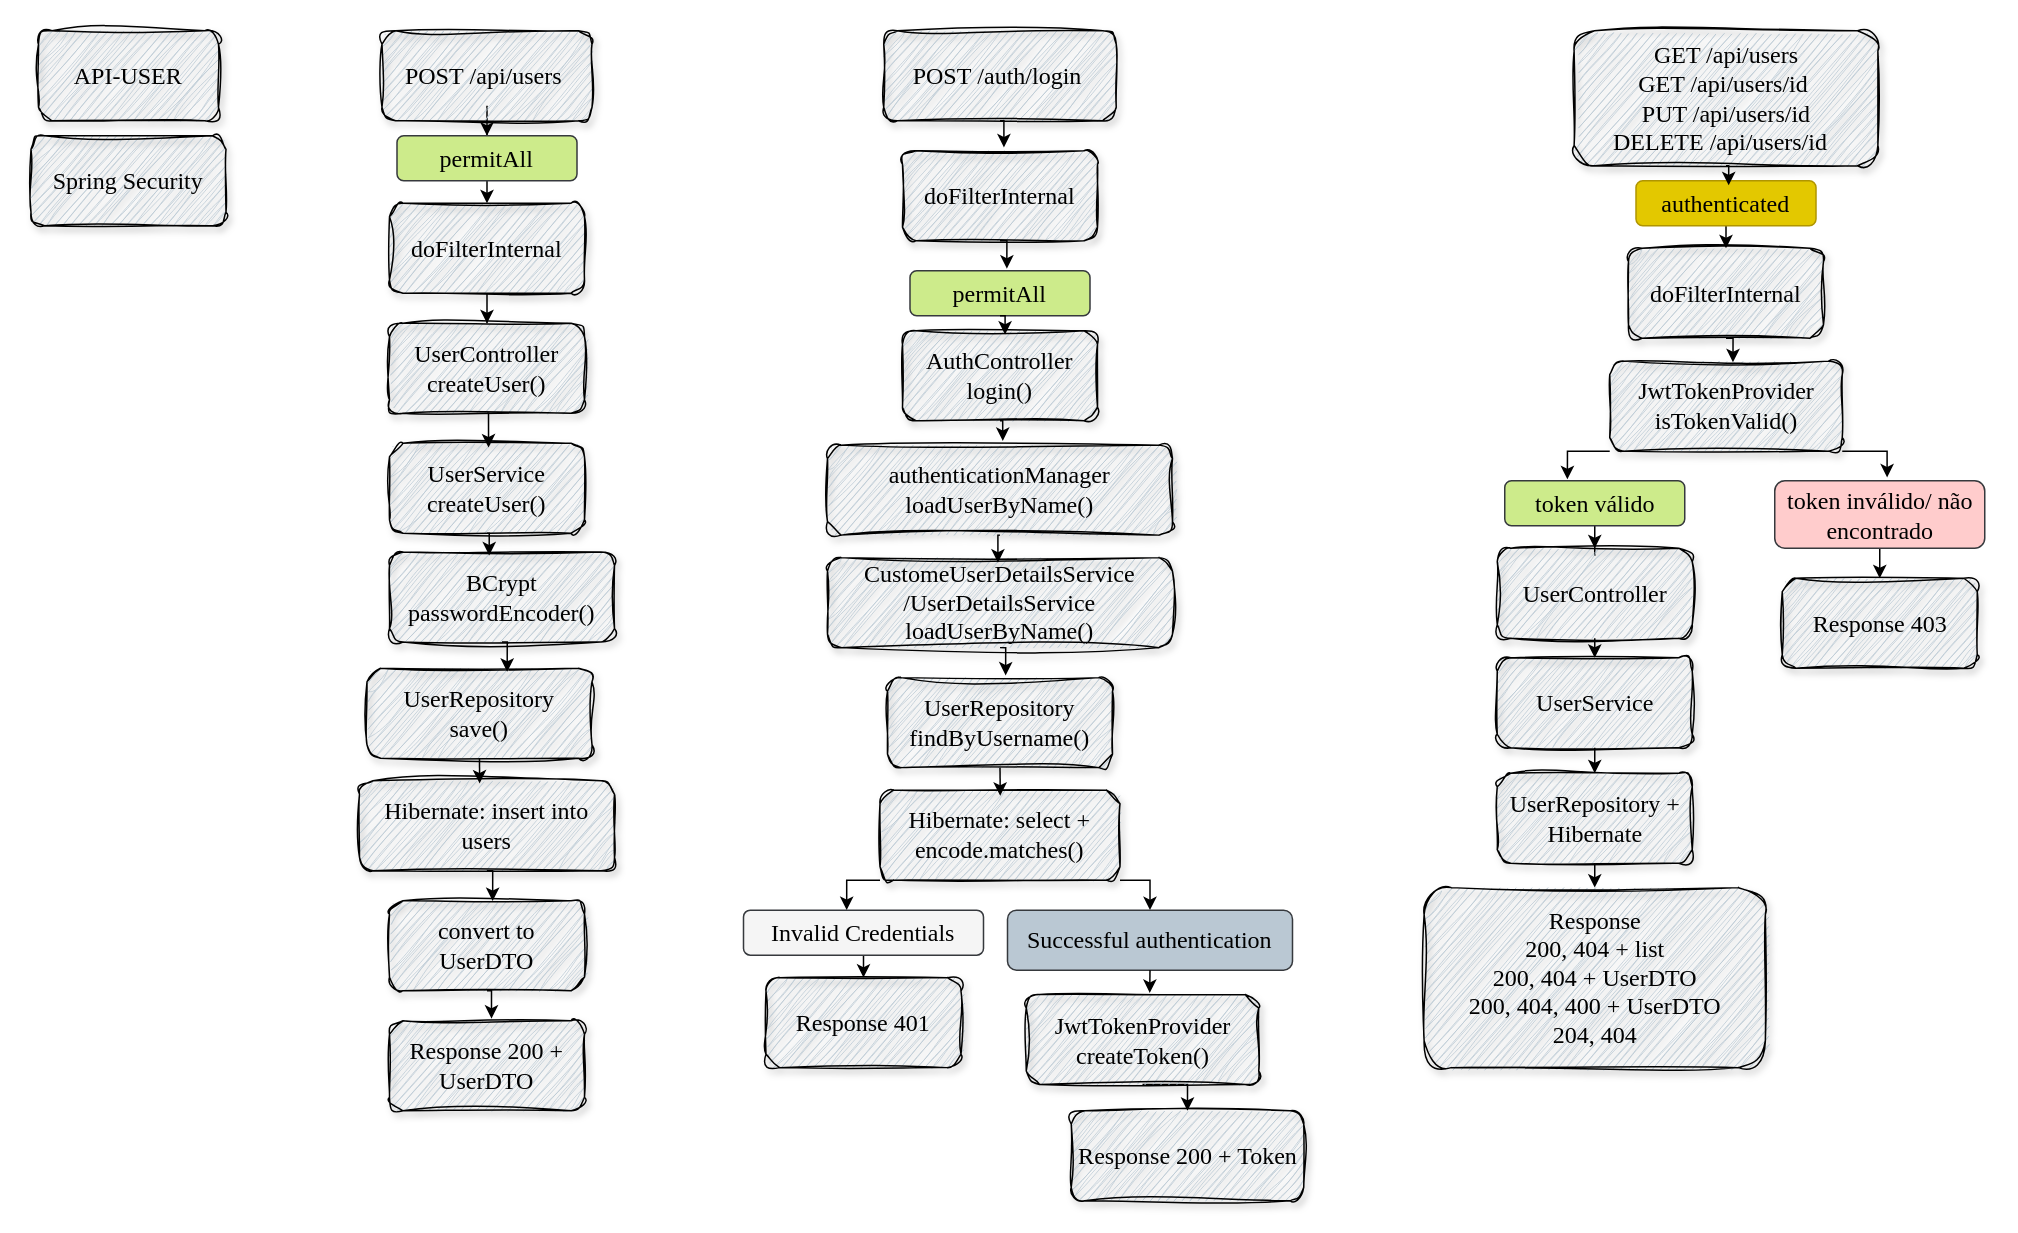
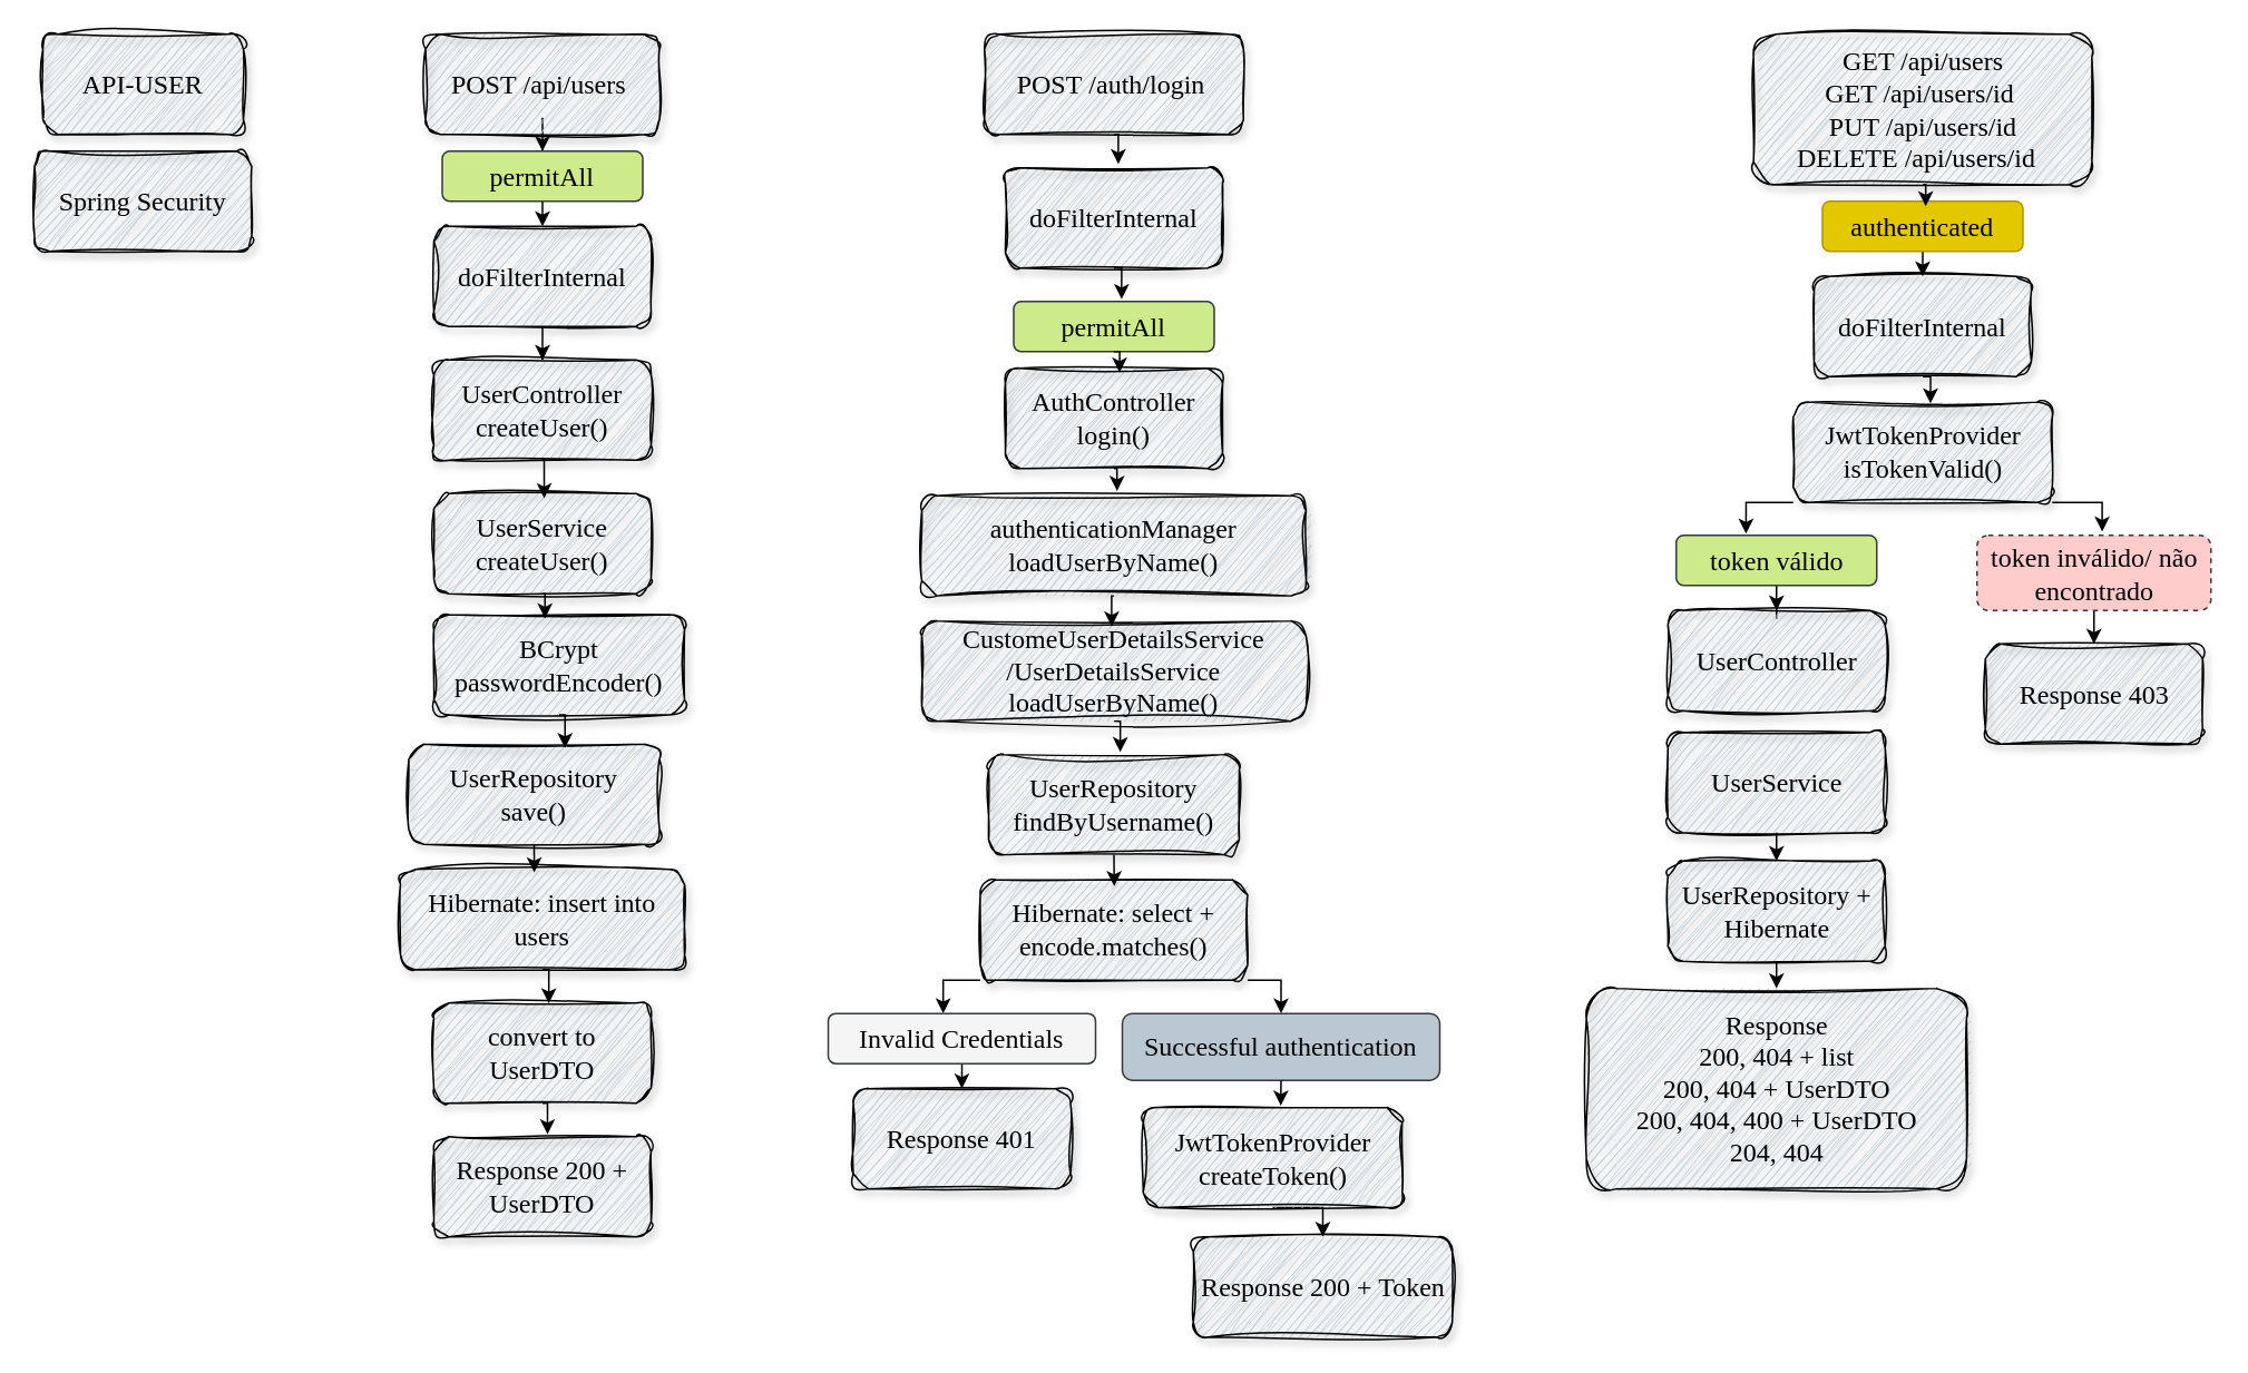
- <mxCell id="28" value="token inválido/ não encontrado" style="rounded=1;whiteSpace=wrap;html=1;fontSize=16;fontFamily=Comic Sans MS;fillColor=#ffcccc;strokeColor=#36393d;" parent="1" vertex="1"><mxGeometry x="1182.5" y="320" width="140" height="45" as="geometry" /></mxCell>
+ <mxCell id="28" value="token inválido/ não encontrado" style="rounded=1;whiteSpace=wrap;html=1;fontSize=16;fontFamily=Comic Sans MS;fillColor=#ffcccc;strokeColor=#36393d;dashed=1;" parent="1" vertex="1"><mxGeometry x="1182.5" y="320" width="140" height="45" as="geometry" /></mxCell>
- <mxCell id="43" style="edgeStyle=orthogonalEdgeStyle;rounded=0;orthogonalLoop=1;jettySize=auto;html=1;exitX=0.5;exitY=1;exitDx=0;exitDy=0;entryX=0.5;entryY=0;entryDx=0;entryDy=0;" edge="1" parent="1" source="44" target="46"><mxGeometry relative="1" as="geometry" /></mxCell>
